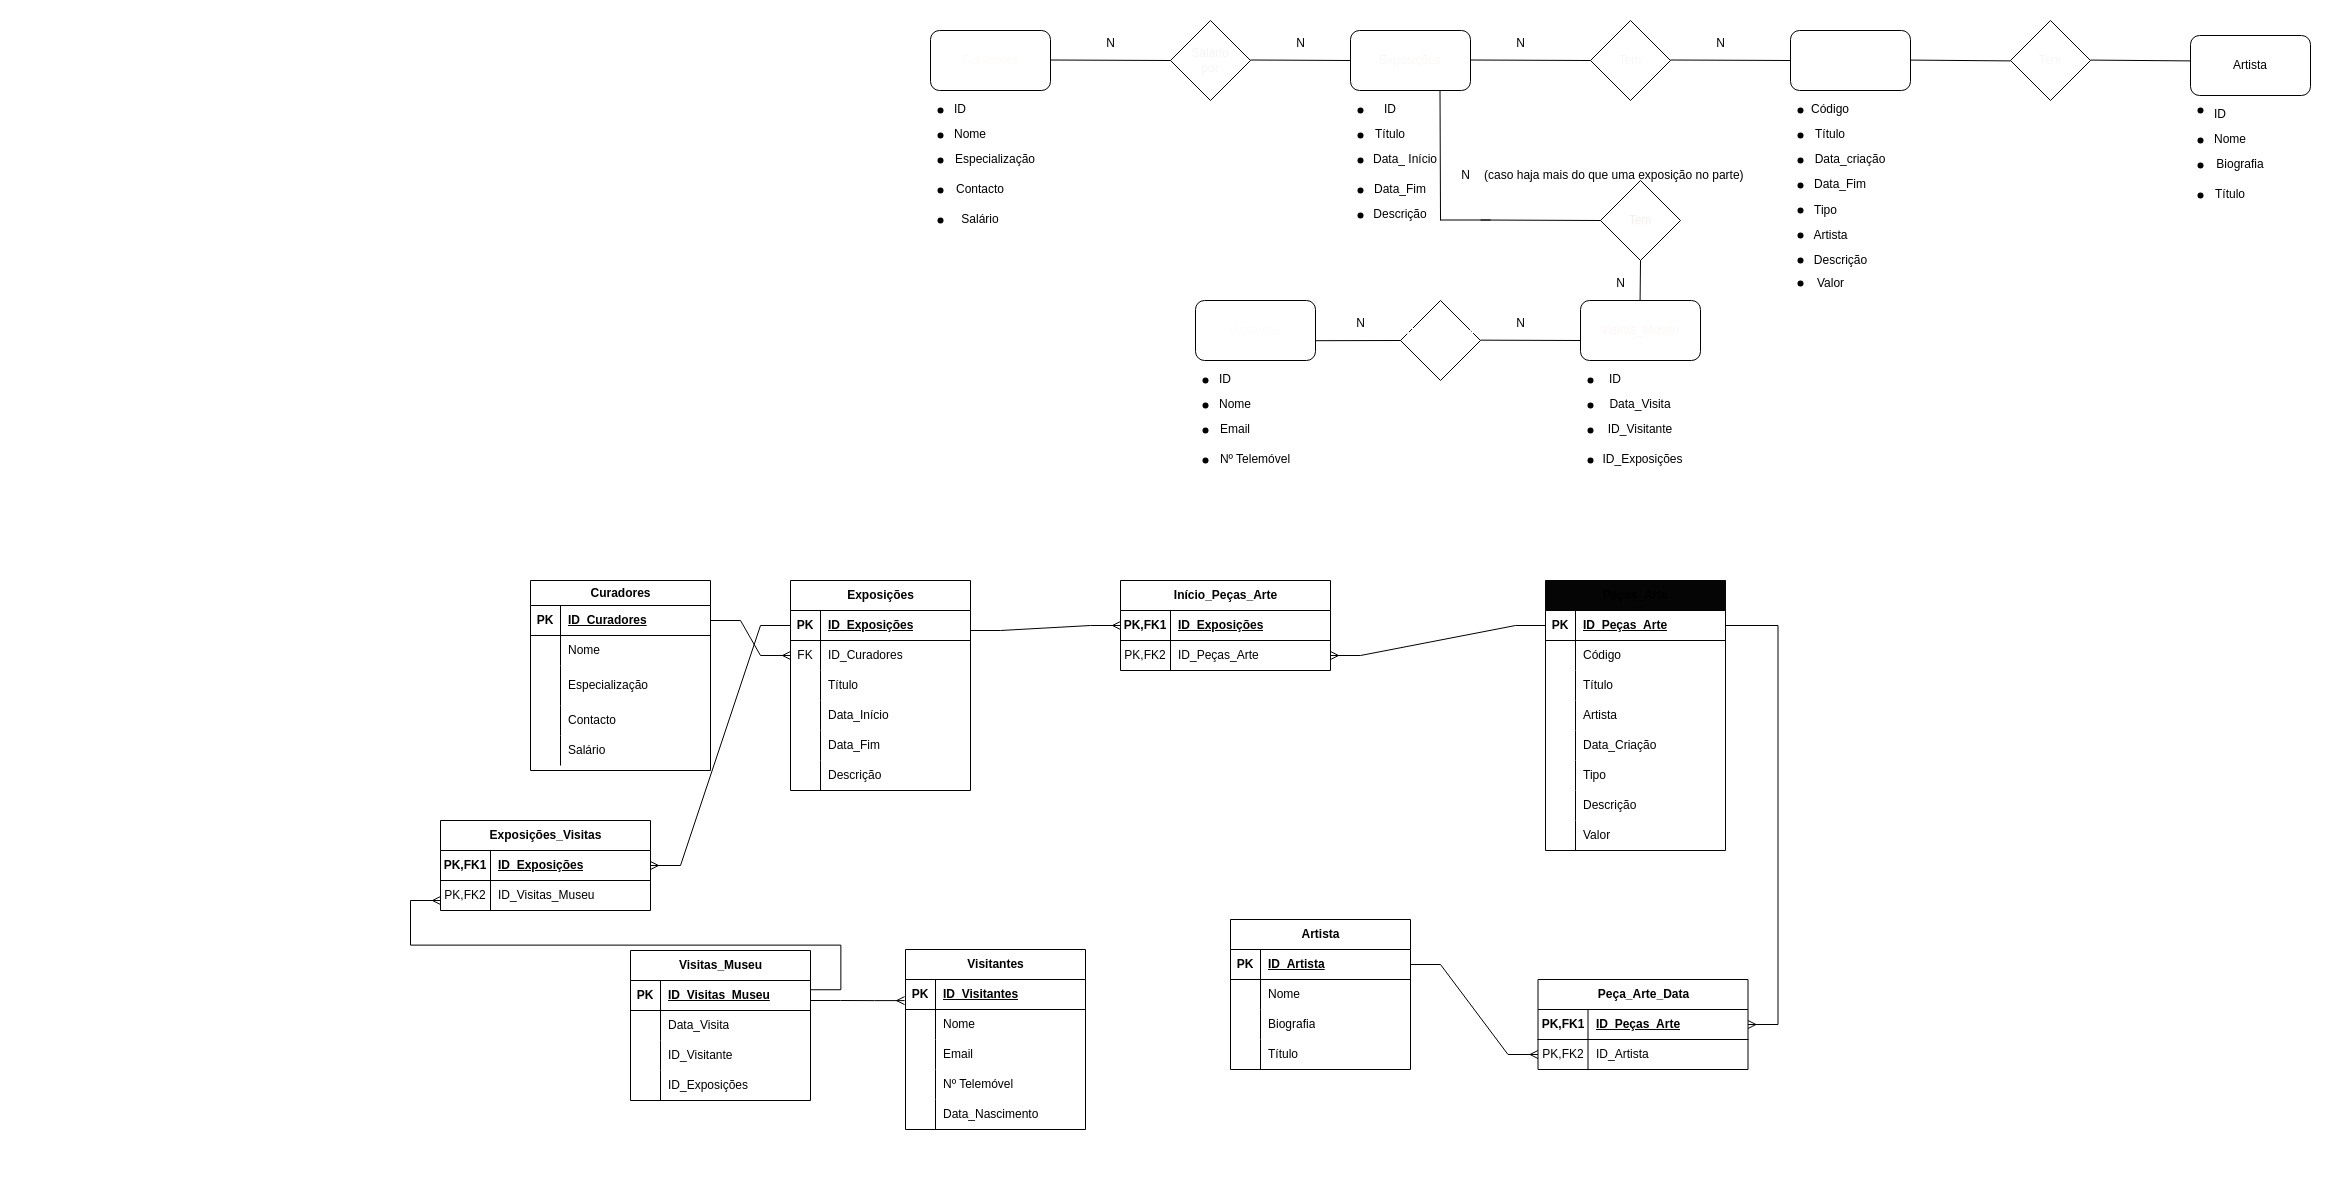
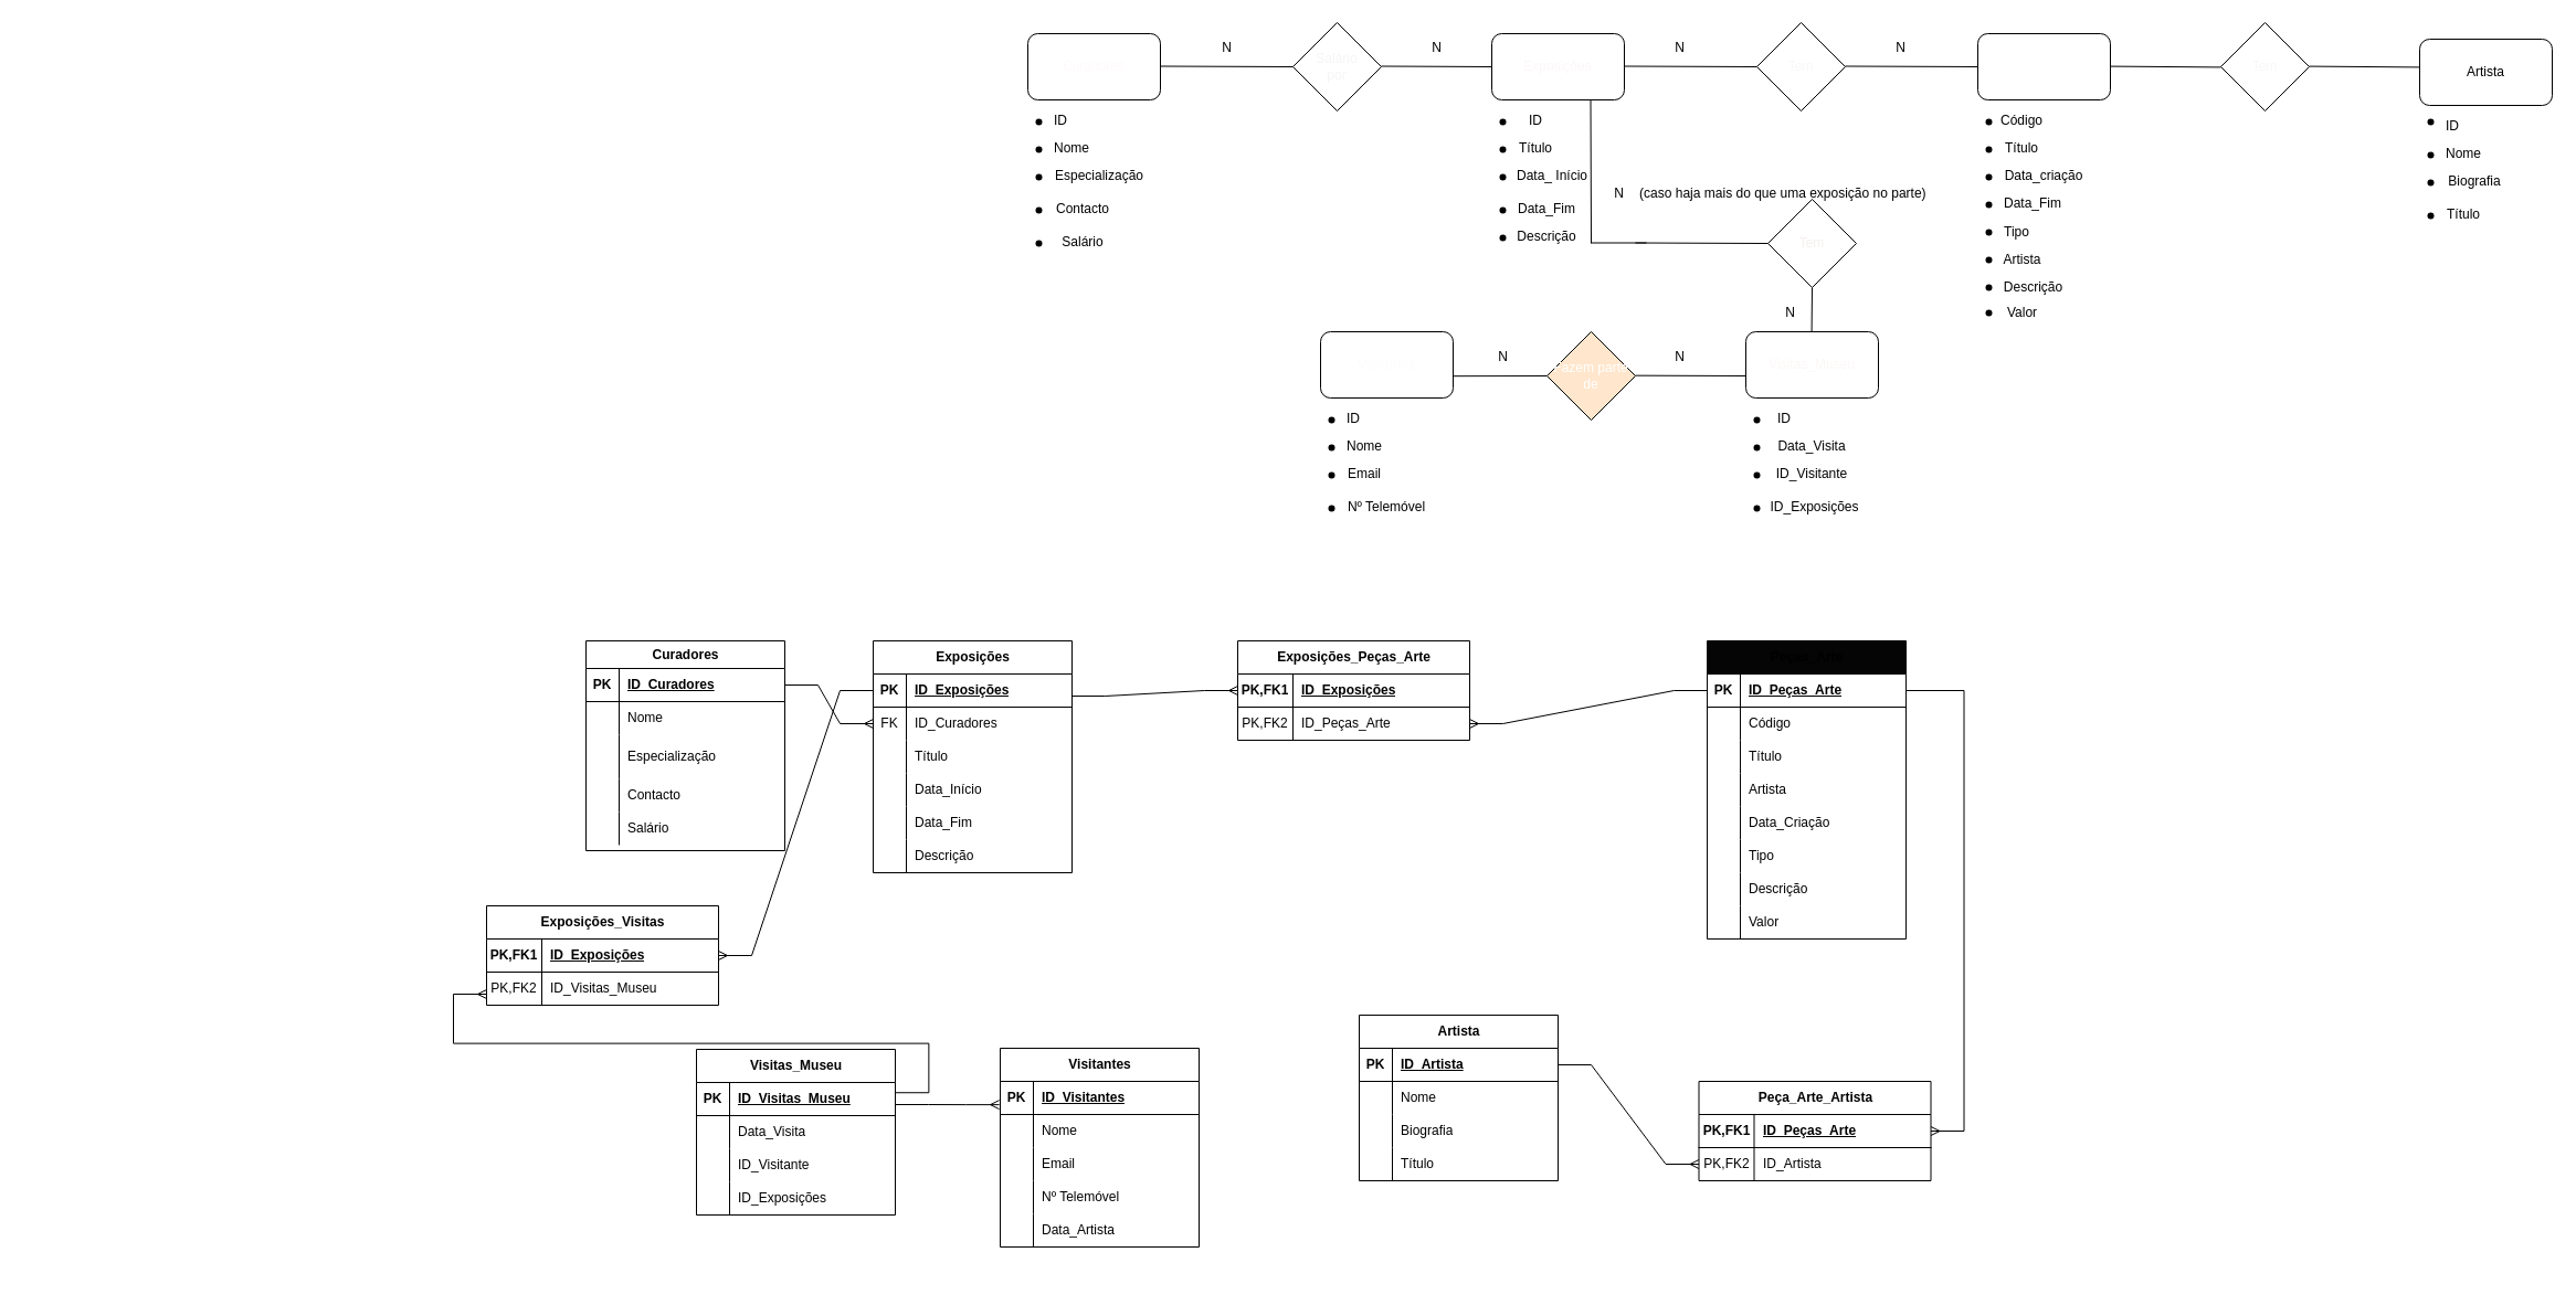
- <mxCell id="68" value="&lt;font style=&quot;color: light-dark(rgb(255, 255, 255), rgb(237, 237, 237));&quot;&gt;Fazem parte de&lt;/font&gt;" style="rhombus;whiteSpace=wrap;html=1;" parent="1" vertex="1"><mxGeometry x="1400" y="300" width="80" height="80" as="geometry" /></mxCell>
+ <mxCell id="68" value="&lt;font style=&quot;color: light-dark(rgb(255, 255, 255), rgb(237, 237, 237));&quot;&gt;Fazem parte de&lt;/font&gt;" style="rhombus;whiteSpace=wrap;html=1;fillColor=#ffe6cc;" parent="1" vertex="1"><mxGeometry x="1400" y="300" width="80" height="80" as="geometry" /></mxCell>
- <mxCell id="174" value="Início_Peças_Arte" style="shape=table;startSize=30;container=1;collapsible=1;childLayout=tableLayout;fixedRows=1;rowLines=0;fontStyle=1;align=center;resizeLast=1;html=1;" vertex="1" parent="1"><mxGeometry x="1120" y="580" width="210" height="90" as="geometry"><mxRectangle x="45" y="690" width="90" height="30" as="alternateBounds" /></mxGeometry></mxCell>
+ <mxCell id="174" value="Exposições_Peças_Arte" style="shape=table;startSize=30;container=1;collapsible=1;childLayout=tableLayout;fixedRows=1;rowLines=0;fontStyle=1;align=center;resizeLast=1;html=1;" vertex="1" parent="1"><mxGeometry x="1120" y="580" width="210" height="90" as="geometry"><mxRectangle x="45" y="690" width="90" height="30" as="alternateBounds" /></mxGeometry></mxCell>
- <mxCell id="184" value="Peça_Arte_Data" style="shape=table;startSize=30;container=1;collapsible=1;childLayout=tableLayout;fixedRows=1;rowLines=0;fontStyle=1;align=center;resizeLast=1;html=1;" vertex="1" parent="1"><mxGeometry x="1537.5" y="979" width="210" height="90" as="geometry"><mxRectangle x="45" y="690" width="90" height="30" as="alternateBounds" /></mxGeometry></mxCell>
+ <mxCell id="184" value="Peça_Arte_Artista" style="shape=table;startSize=30;container=1;collapsible=1;childLayout=tableLayout;fixedRows=1;rowLines=0;fontStyle=1;align=center;resizeLast=1;html=1;" vertex="1" parent="1"><mxGeometry x="1537.5" y="979" width="210" height="90" as="geometry"><mxRectangle x="45" y="690" width="90" height="30" as="alternateBounds" /></mxGeometry></mxCell>
- <mxCell id="158" value="Data_Nascimento" style="shape=partialRectangle;connectable=0;fillColor=none;top=0;left=0;bottom=0;right=0;align=left;spacingLeft=6;overflow=hidden;whiteSpace=wrap;html=1;" vertex="1" parent="156"><mxGeometry x="30" width="150" height="30" as="geometry"><mxRectangle width="150" height="30" as="alternateBounds" /></mxGeometry></mxCell>
+ <mxCell id="158" value="Data_Artista" style="shape=partialRectangle;connectable=0;fillColor=none;top=0;left=0;bottom=0;right=0;align=left;spacingLeft=6;overflow=hidden;whiteSpace=wrap;html=1;" vertex="1" parent="156"><mxGeometry x="30" width="150" height="30" as="geometry"><mxRectangle width="150" height="30" as="alternateBounds" /></mxGeometry></mxCell>
